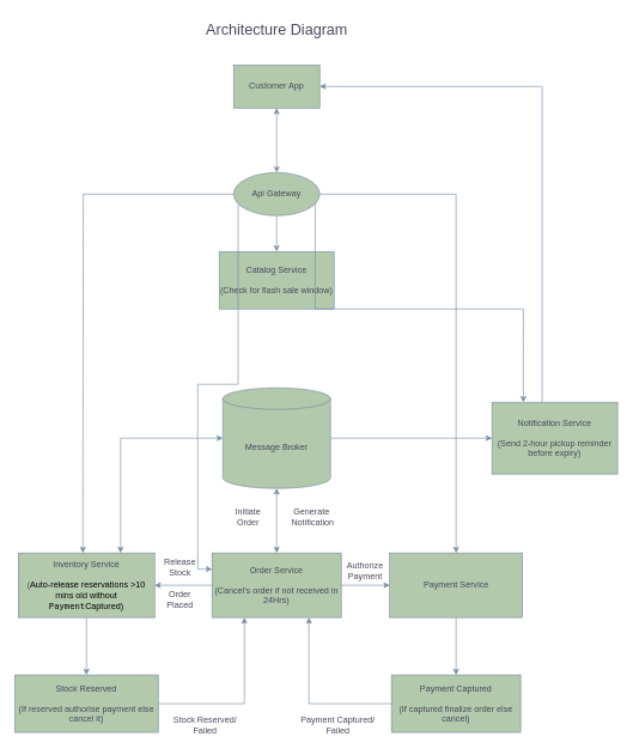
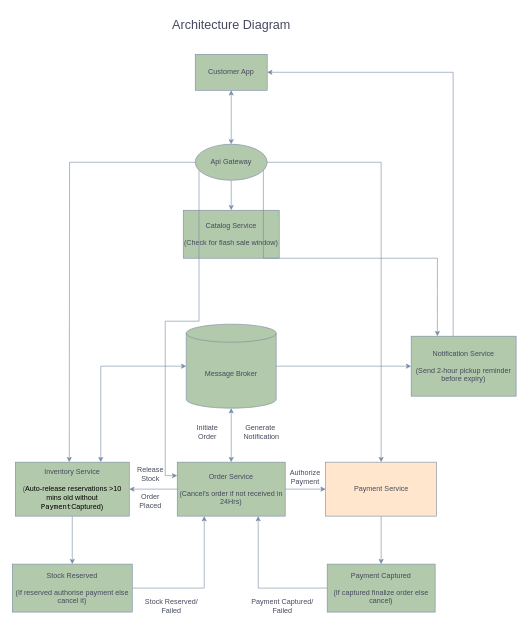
- <mxCell id="12" value="Payment Service" style="rounded=0;whiteSpace=wrap;html=1;labelBackgroundColor=none;fillColor=#B2C9AB;strokeColor=#788AA3;fontColor=#46495D;" vertex="1" parent="1"><mxGeometry x="542.5" y="770" width="185" height="90" as="geometry" /></mxCell>
+ <mxCell id="12" value="Payment Service" style="rounded=0;whiteSpace=wrap;html=1;labelBackgroundColor=none;fillColor=#ffe6cc;strokeColor=#788AA3;fontColor=#46495D;" vertex="1" parent="1"><mxGeometry x="542.5" y="770" width="185" height="90" as="geometry" /></mxCell>
